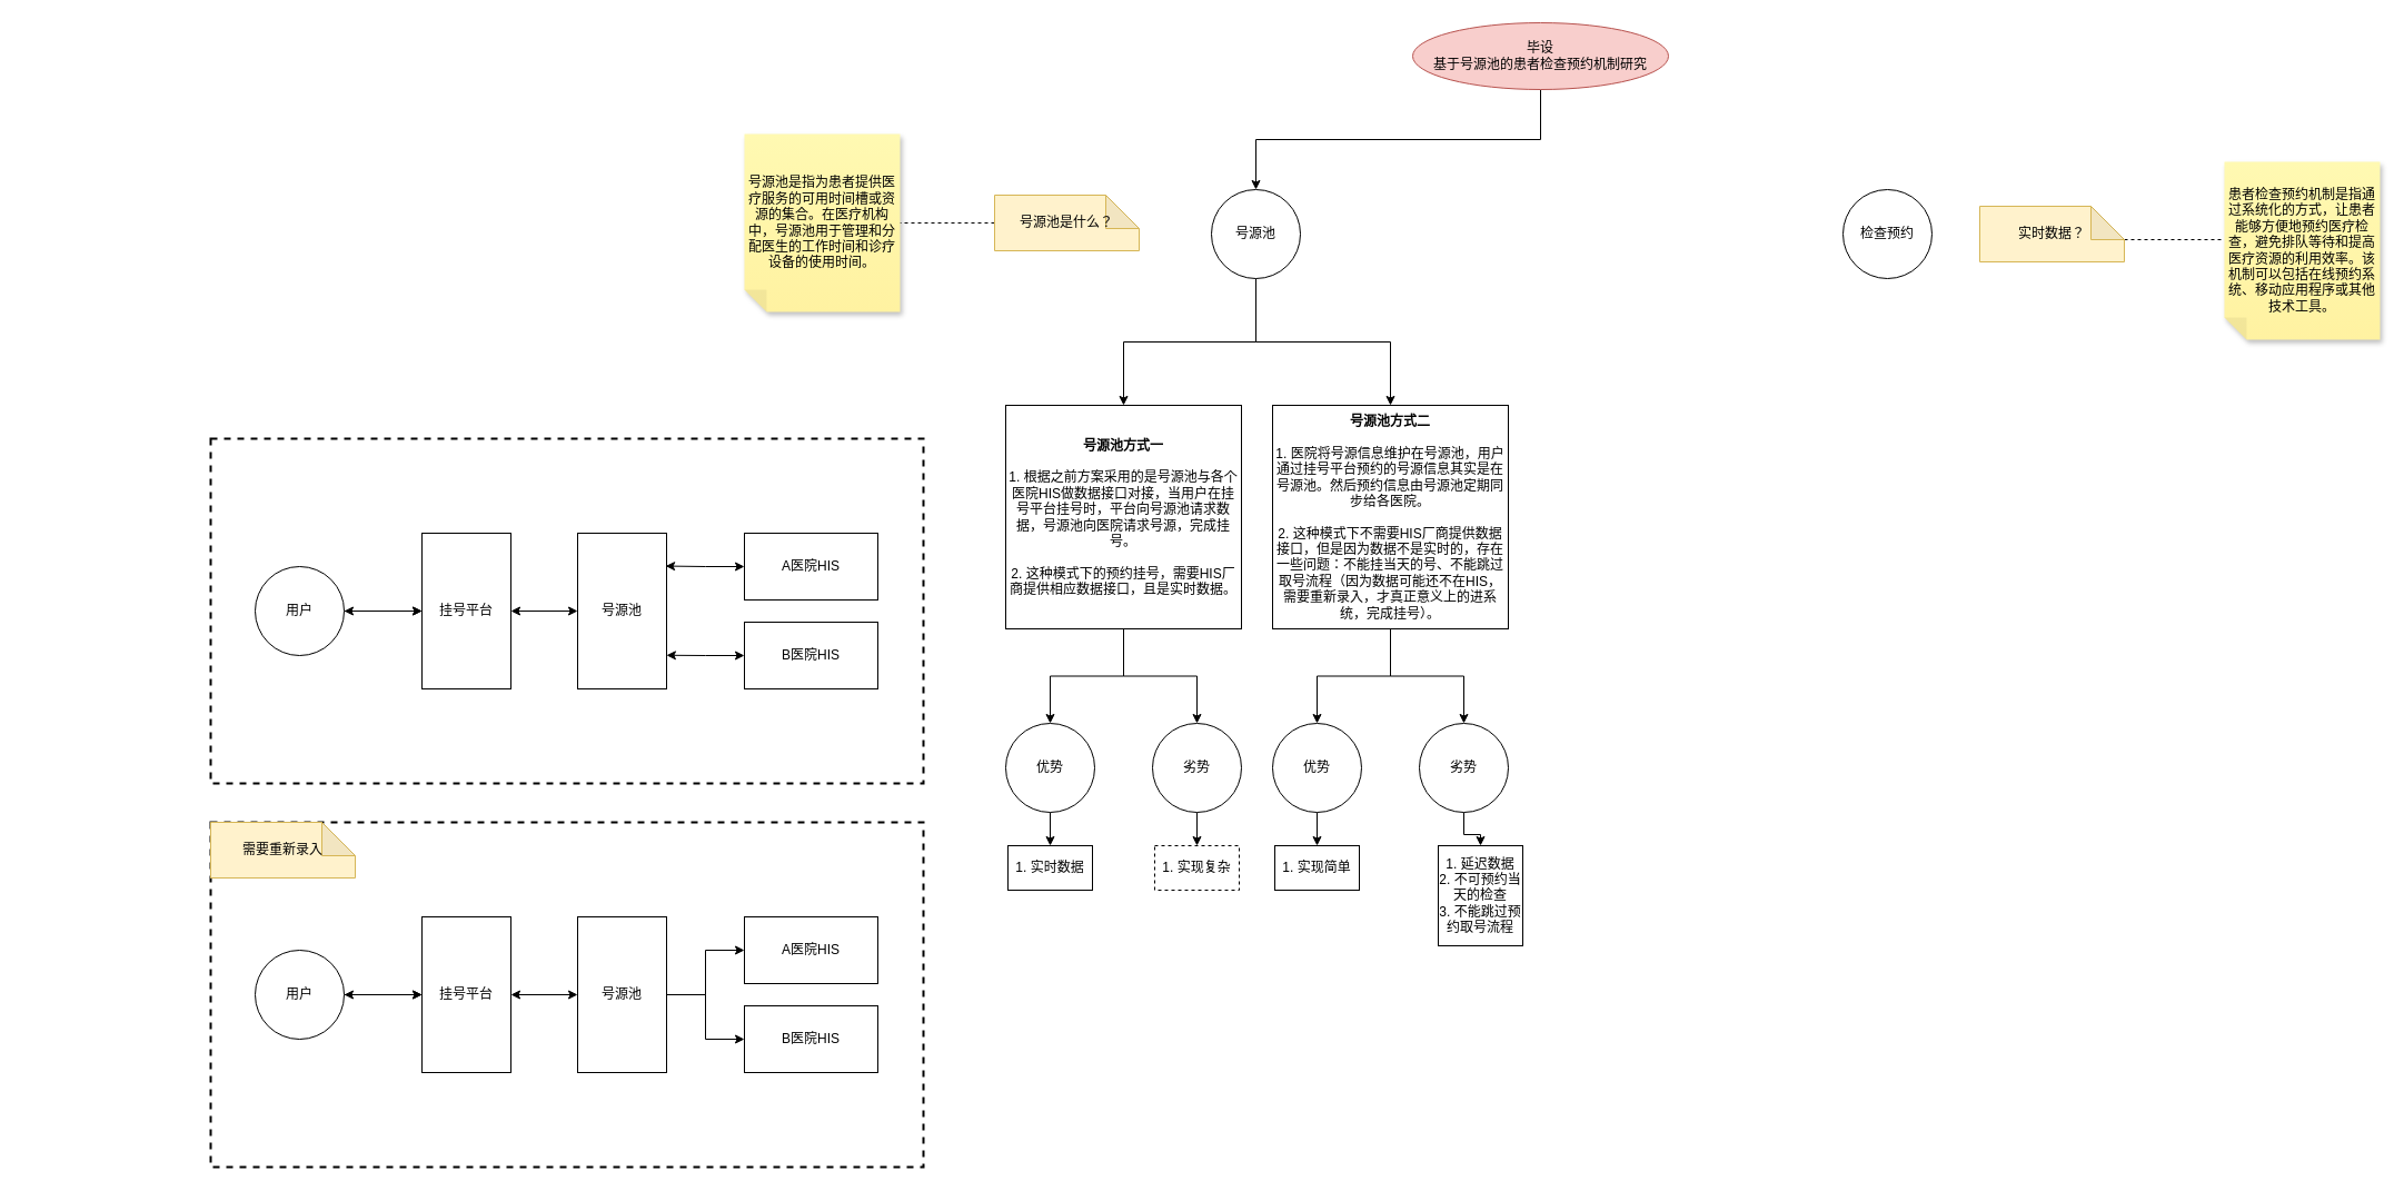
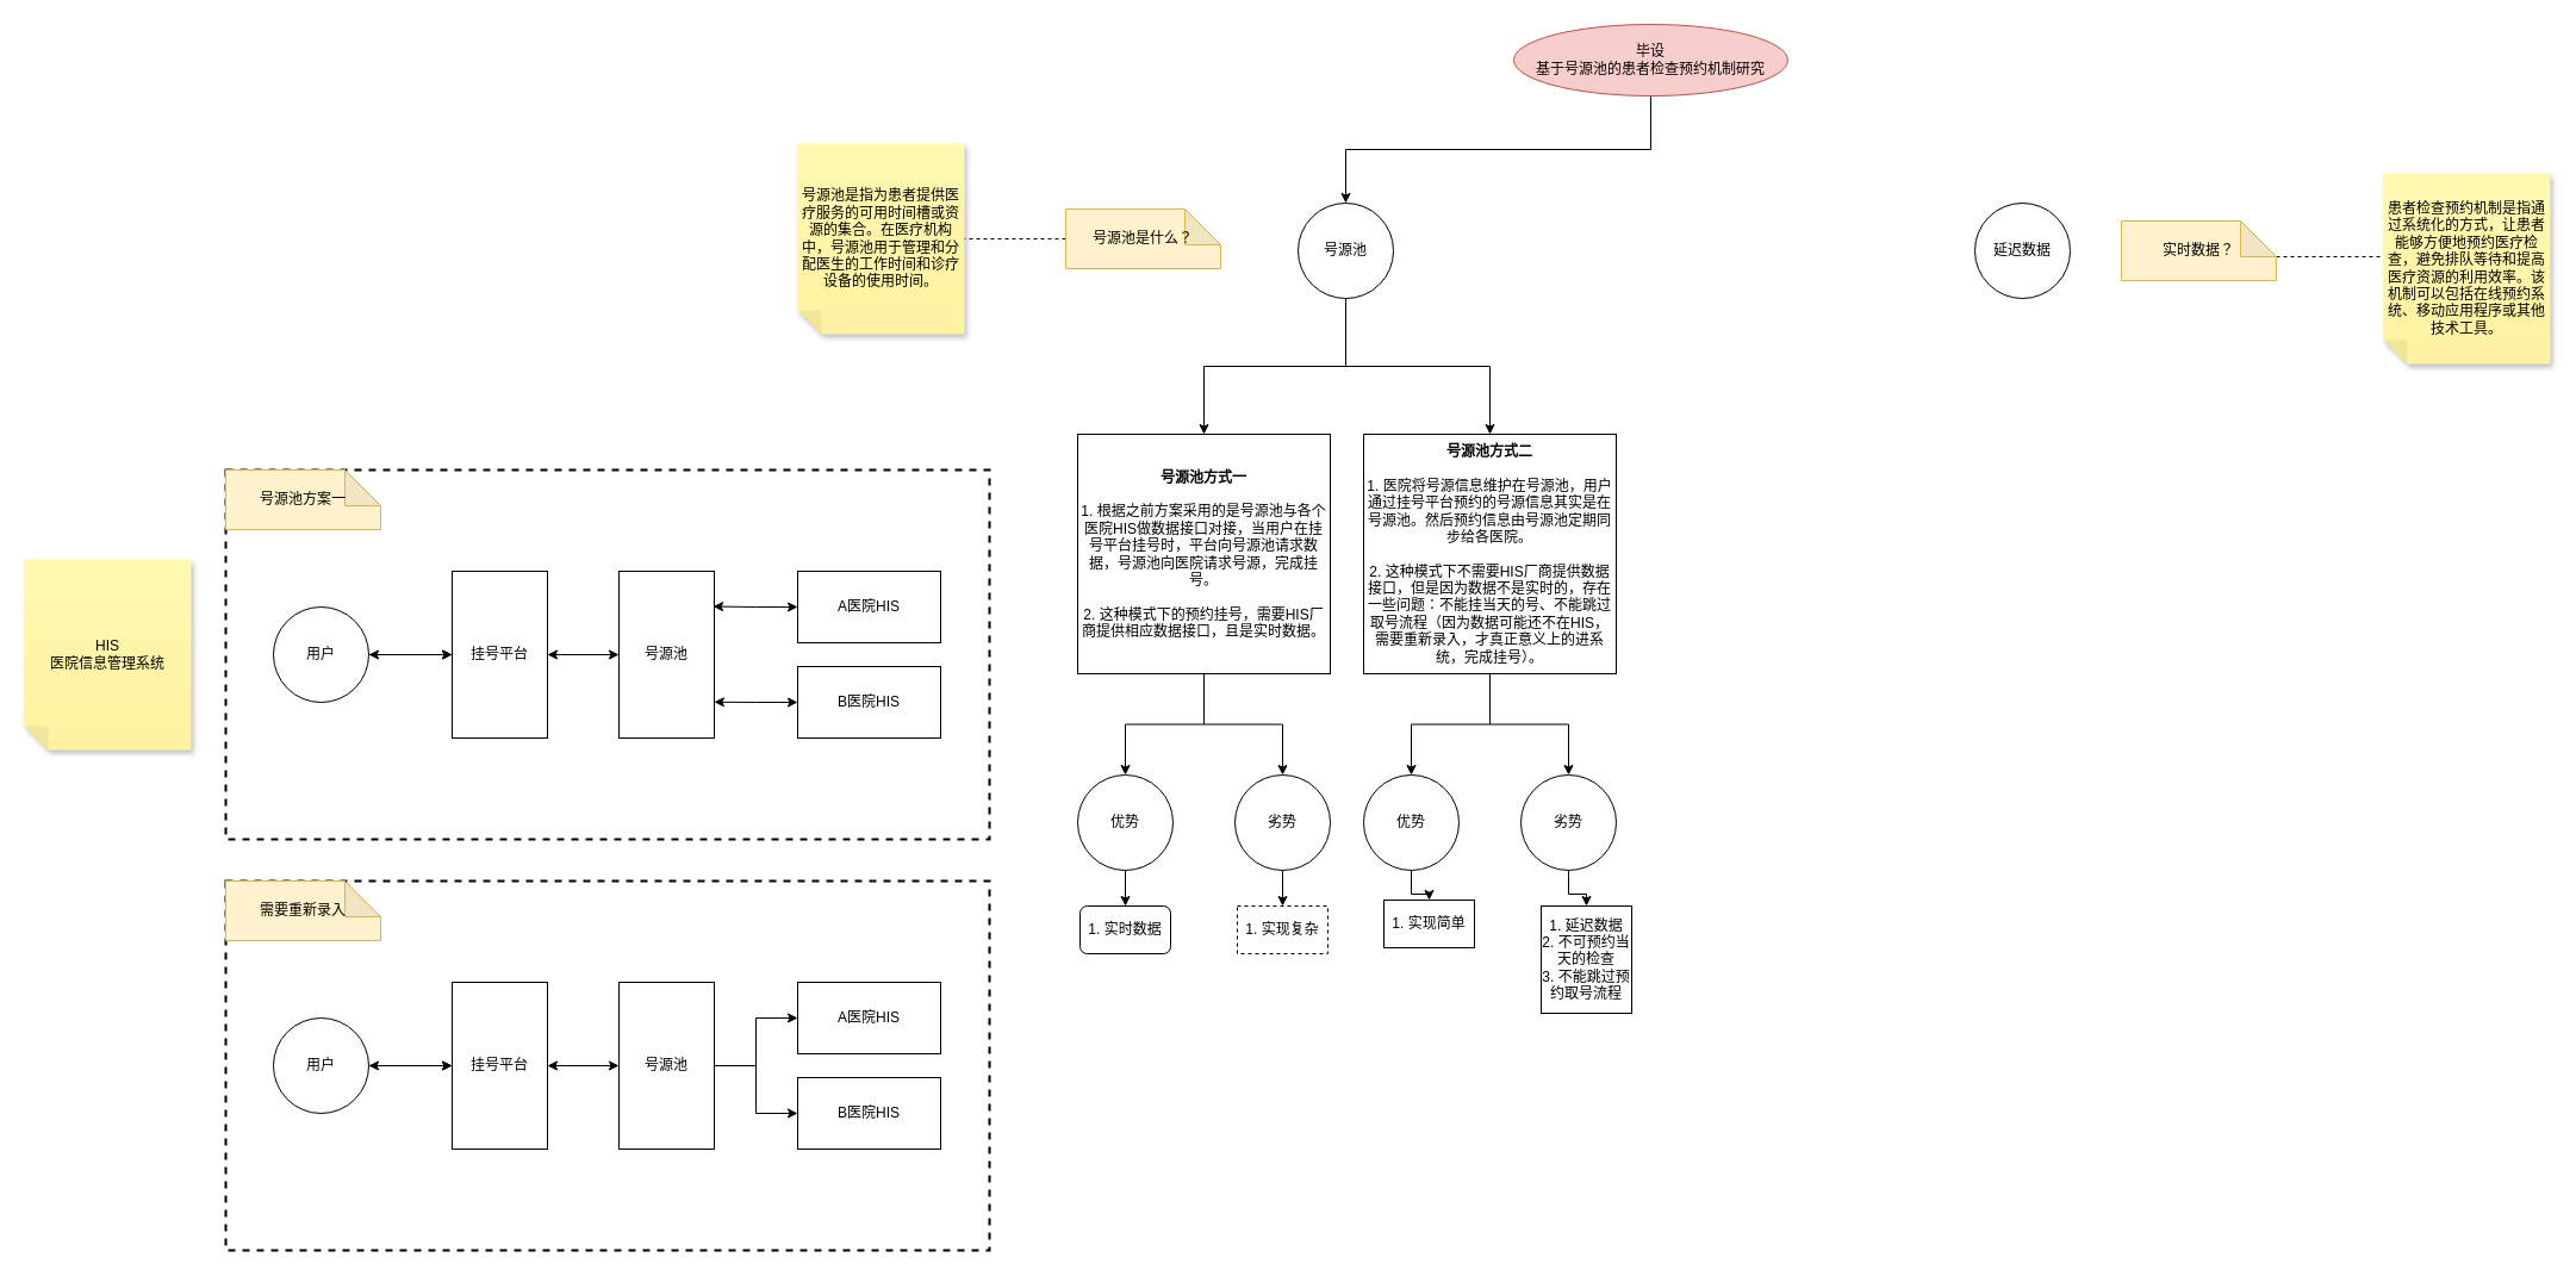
- <mxCell id="7" value="检查预约" style="ellipse;whiteSpace=wrap;html=1;aspect=fixed;" vertex="1" parent="1"><mxGeometry x="1657" y="170" width="80" height="80" as="geometry" /></mxCell>
+ <mxCell id="7" value="延迟数据" style="ellipse;whiteSpace=wrap;html=1;aspect=fixed;" vertex="1" parent="1"><mxGeometry x="1657" y="170" width="80" height="80" as="geometry" /></mxCell>
+ <mxCell id="15" value="号源池方案一" style="shape=note;whiteSpace=wrap;html=1;backgroundOutline=1;darkOpacity=0.05;fillColor=#fff2cc;strokeColor=#d6b656;" vertex="1" parent="1"><mxGeometry x="189" y="394" width="130" height="50" as="geometry" /></mxCell>
+ <mxCell id="56" value="HIS&lt;br&gt;医院信息管理系统" style="shape=note;whiteSpace=wrap;html=1;backgroundOutline=1;fontColor=#000000;darkOpacity=0.05;fillColor=#FFF9B2;strokeColor=none;fillStyle=solid;direction=west;gradientDirection=north;gradientColor=#FFF2A1;shadow=1;size=20;pointerEvents=1;strokeWidth=1;" vertex="1" parent="1"><mxGeometry x="20" y="469" width="140" height="160" as="geometry" /></mxCell>
- <mxCell id="52" value="1. 实时数据" style="rounded=0;whiteSpace=wrap;html=1;strokeWidth=1;" vertex="1" parent="1"><mxGeometry x="906" y="760" width="76" height="40" as="geometry" /></mxCell>
+ <mxCell id="52" value="1. 实时数据" style="whiteSpace=wrap;html=1;strokeWidth=1;rounded=1;" vertex="1" parent="1"><mxGeometry x="906" y="760" width="76" height="40" as="geometry" /></mxCell>
- <mxCell id="54" value="1. 实现简单" style="rounded=0;whiteSpace=wrap;html=1;strokeWidth=1;" vertex="1" parent="1"><mxGeometry x="1146" y="760" width="76" height="40" as="geometry" /></mxCell>
+ <mxCell id="54" value="1. 实现简单" style="rounded=0;whiteSpace=wrap;html=1;strokeWidth=1;" vertex="1" parent="1"><mxGeometry x="1161" y="755" width="76" height="40" as="geometry" /></mxCell>
